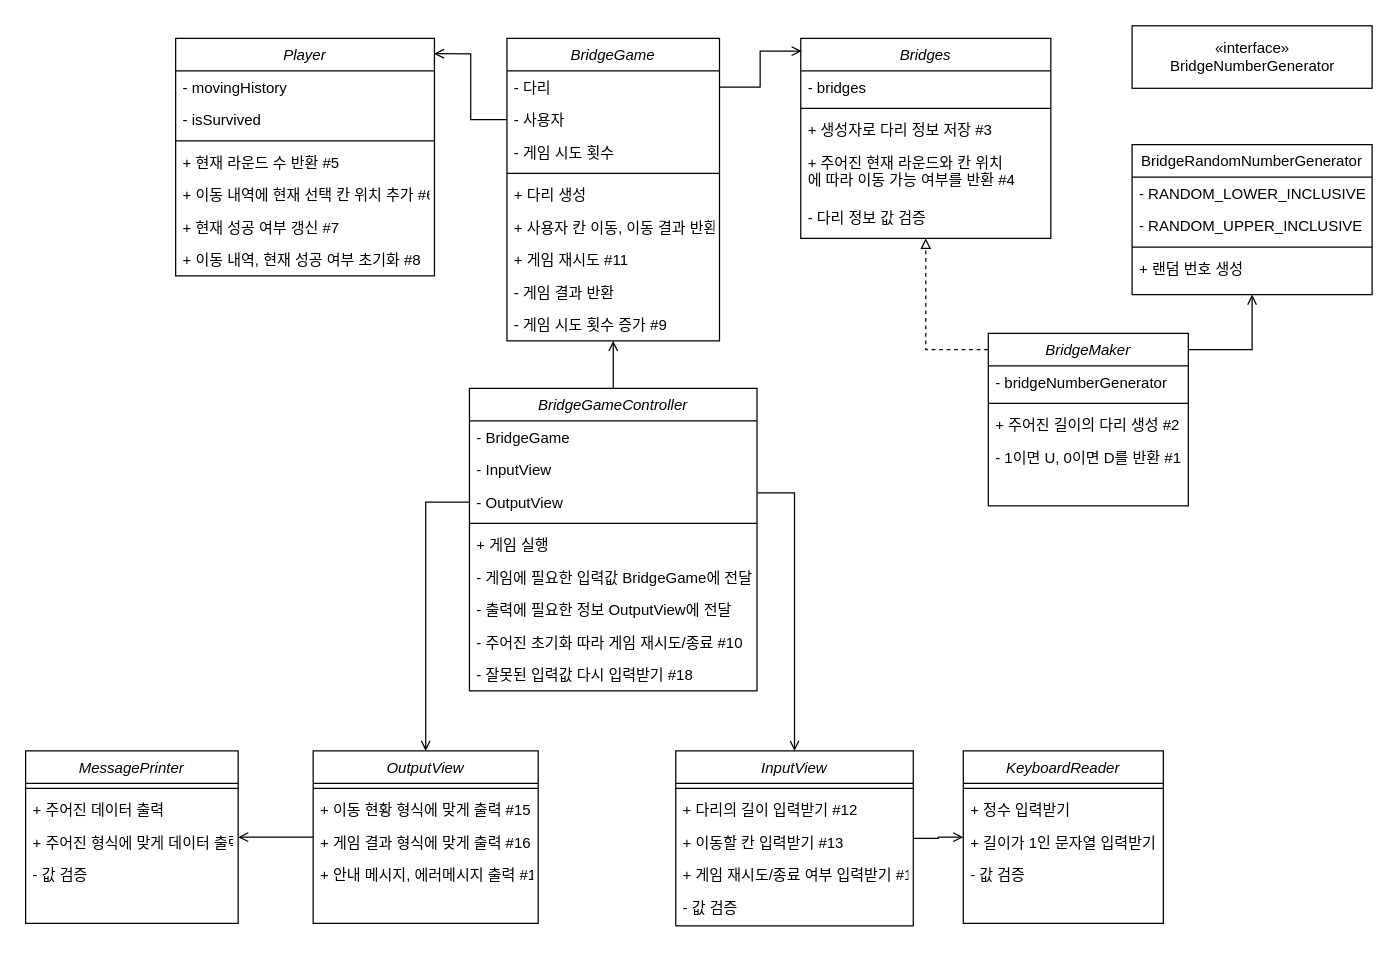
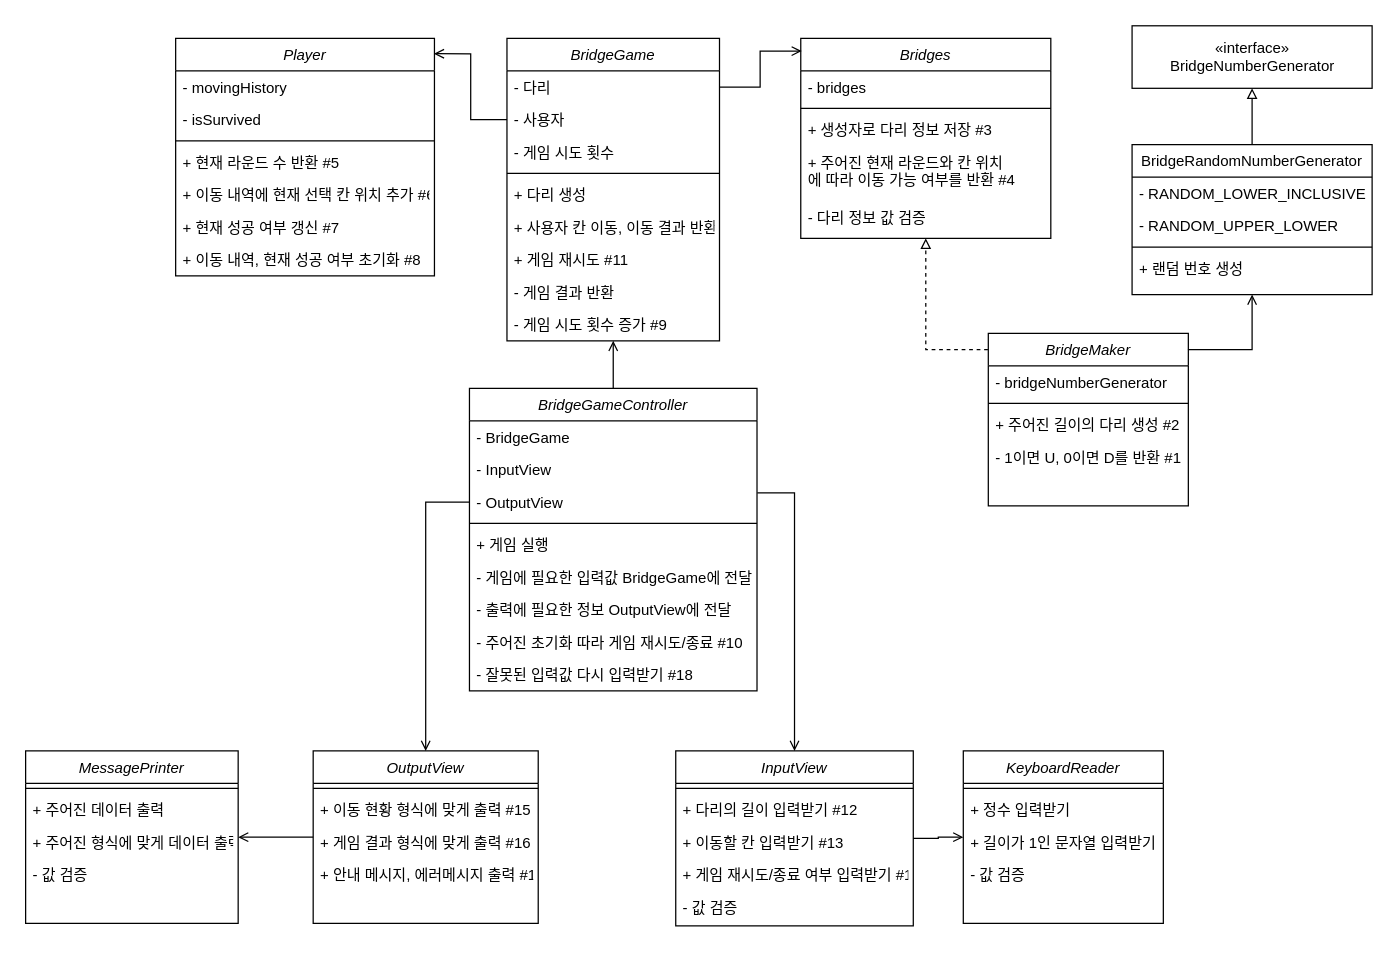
+ <mxCell id="7" style="edgeStyle=orthogonalEdgeStyle;rounded=0;orthogonalLoop=1;jettySize=auto;html=1;exitX=0.5;exitY=0;exitDx=0;exitDy=0;entryX=0.5;entryY=1;entryDx=0;entryDy=0;endArrow=block;endFill=0;" edge="1" parent="1" source="8" target="47"><mxGeometry relative="1" as="geometry" /></mxCell>
- <mxCell id="10" value="- RANDOM_UPPER_INCLUSIVE" style="text;align=left;verticalAlign=top;spacingLeft=4;spacingRight=4;overflow=hidden;rotatable=0;points=[[0,0.5],[1,0.5]];portConstraint=eastwest;rounded=0;shadow=0;html=0;" parent="8" vertex="1"><mxGeometry y="52" width="192" height="26" as="geometry" /></mxCell>
+ <mxCell id="10" value="- RANDOM_UPPER_LOWER" style="text;align=left;verticalAlign=top;spacingLeft=4;spacingRight=4;overflow=hidden;rotatable=0;points=[[0,0.5],[1,0.5]];portConstraint=eastwest;rounded=0;shadow=0;html=0;" parent="8" vertex="1"><mxGeometry y="52" width="192" height="26" as="geometry" /></mxCell>
